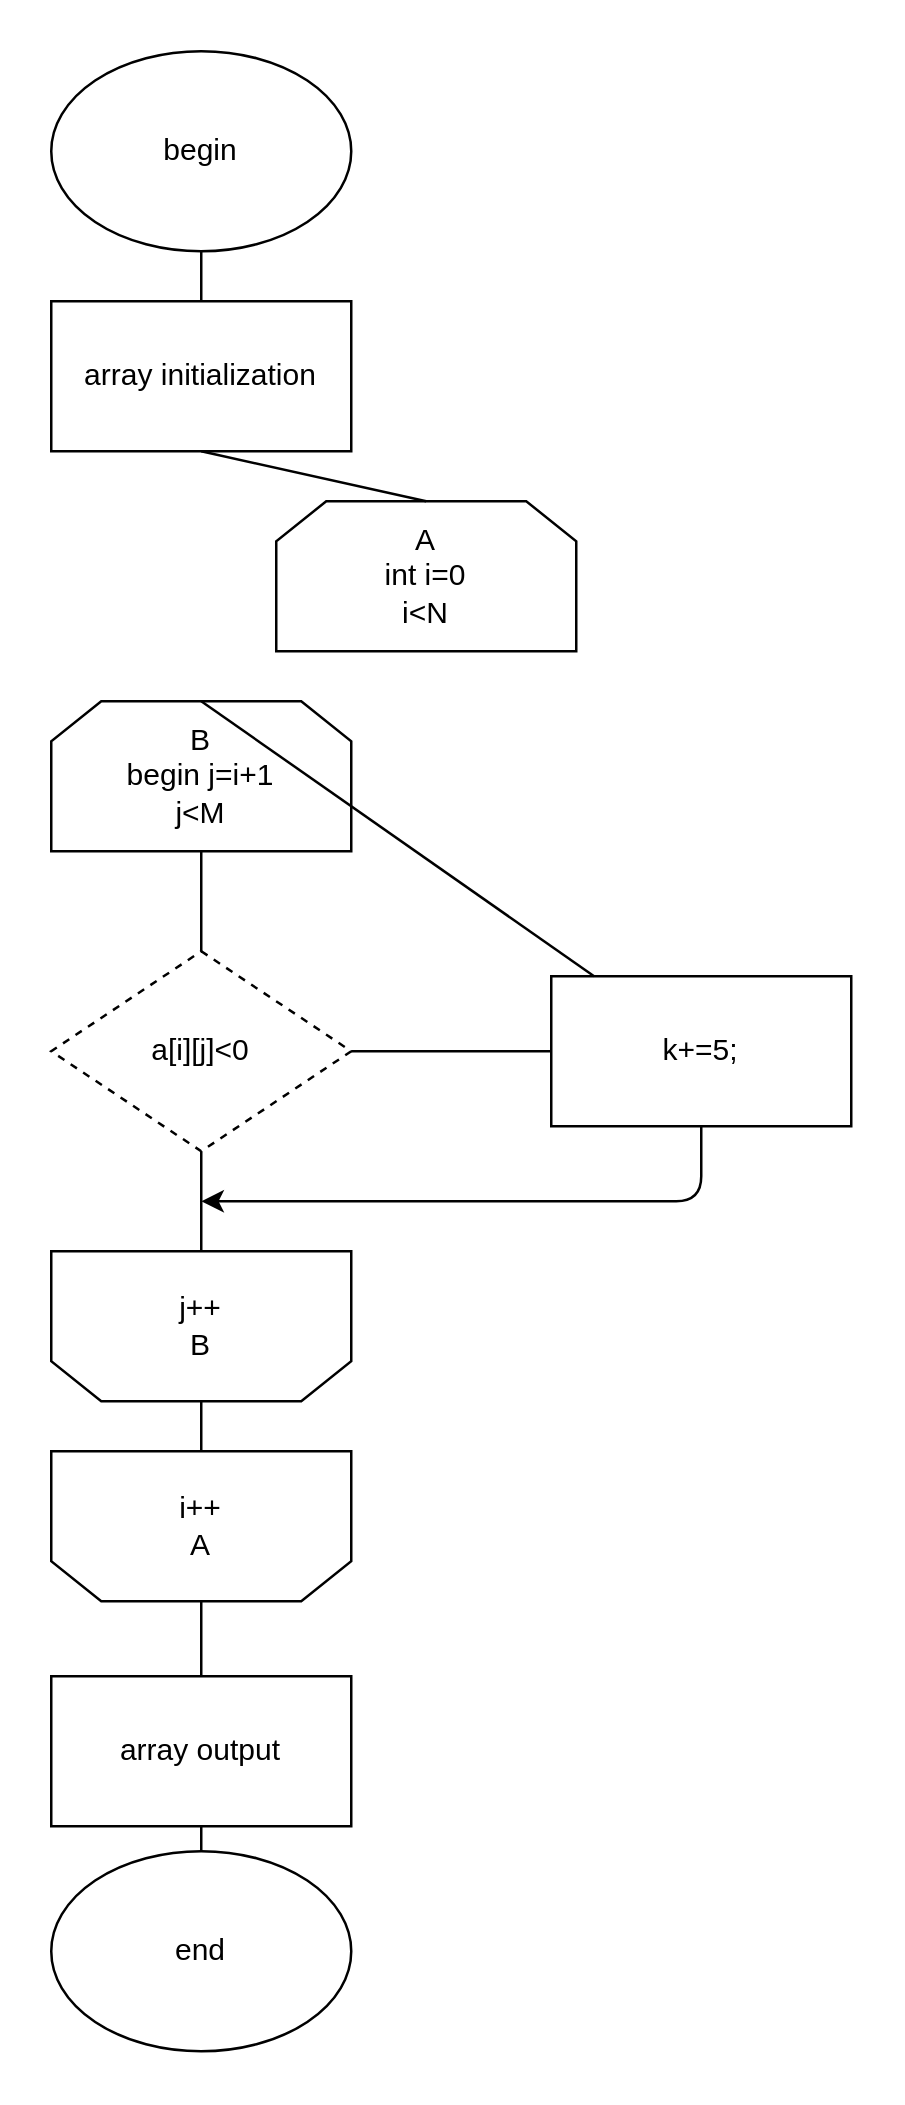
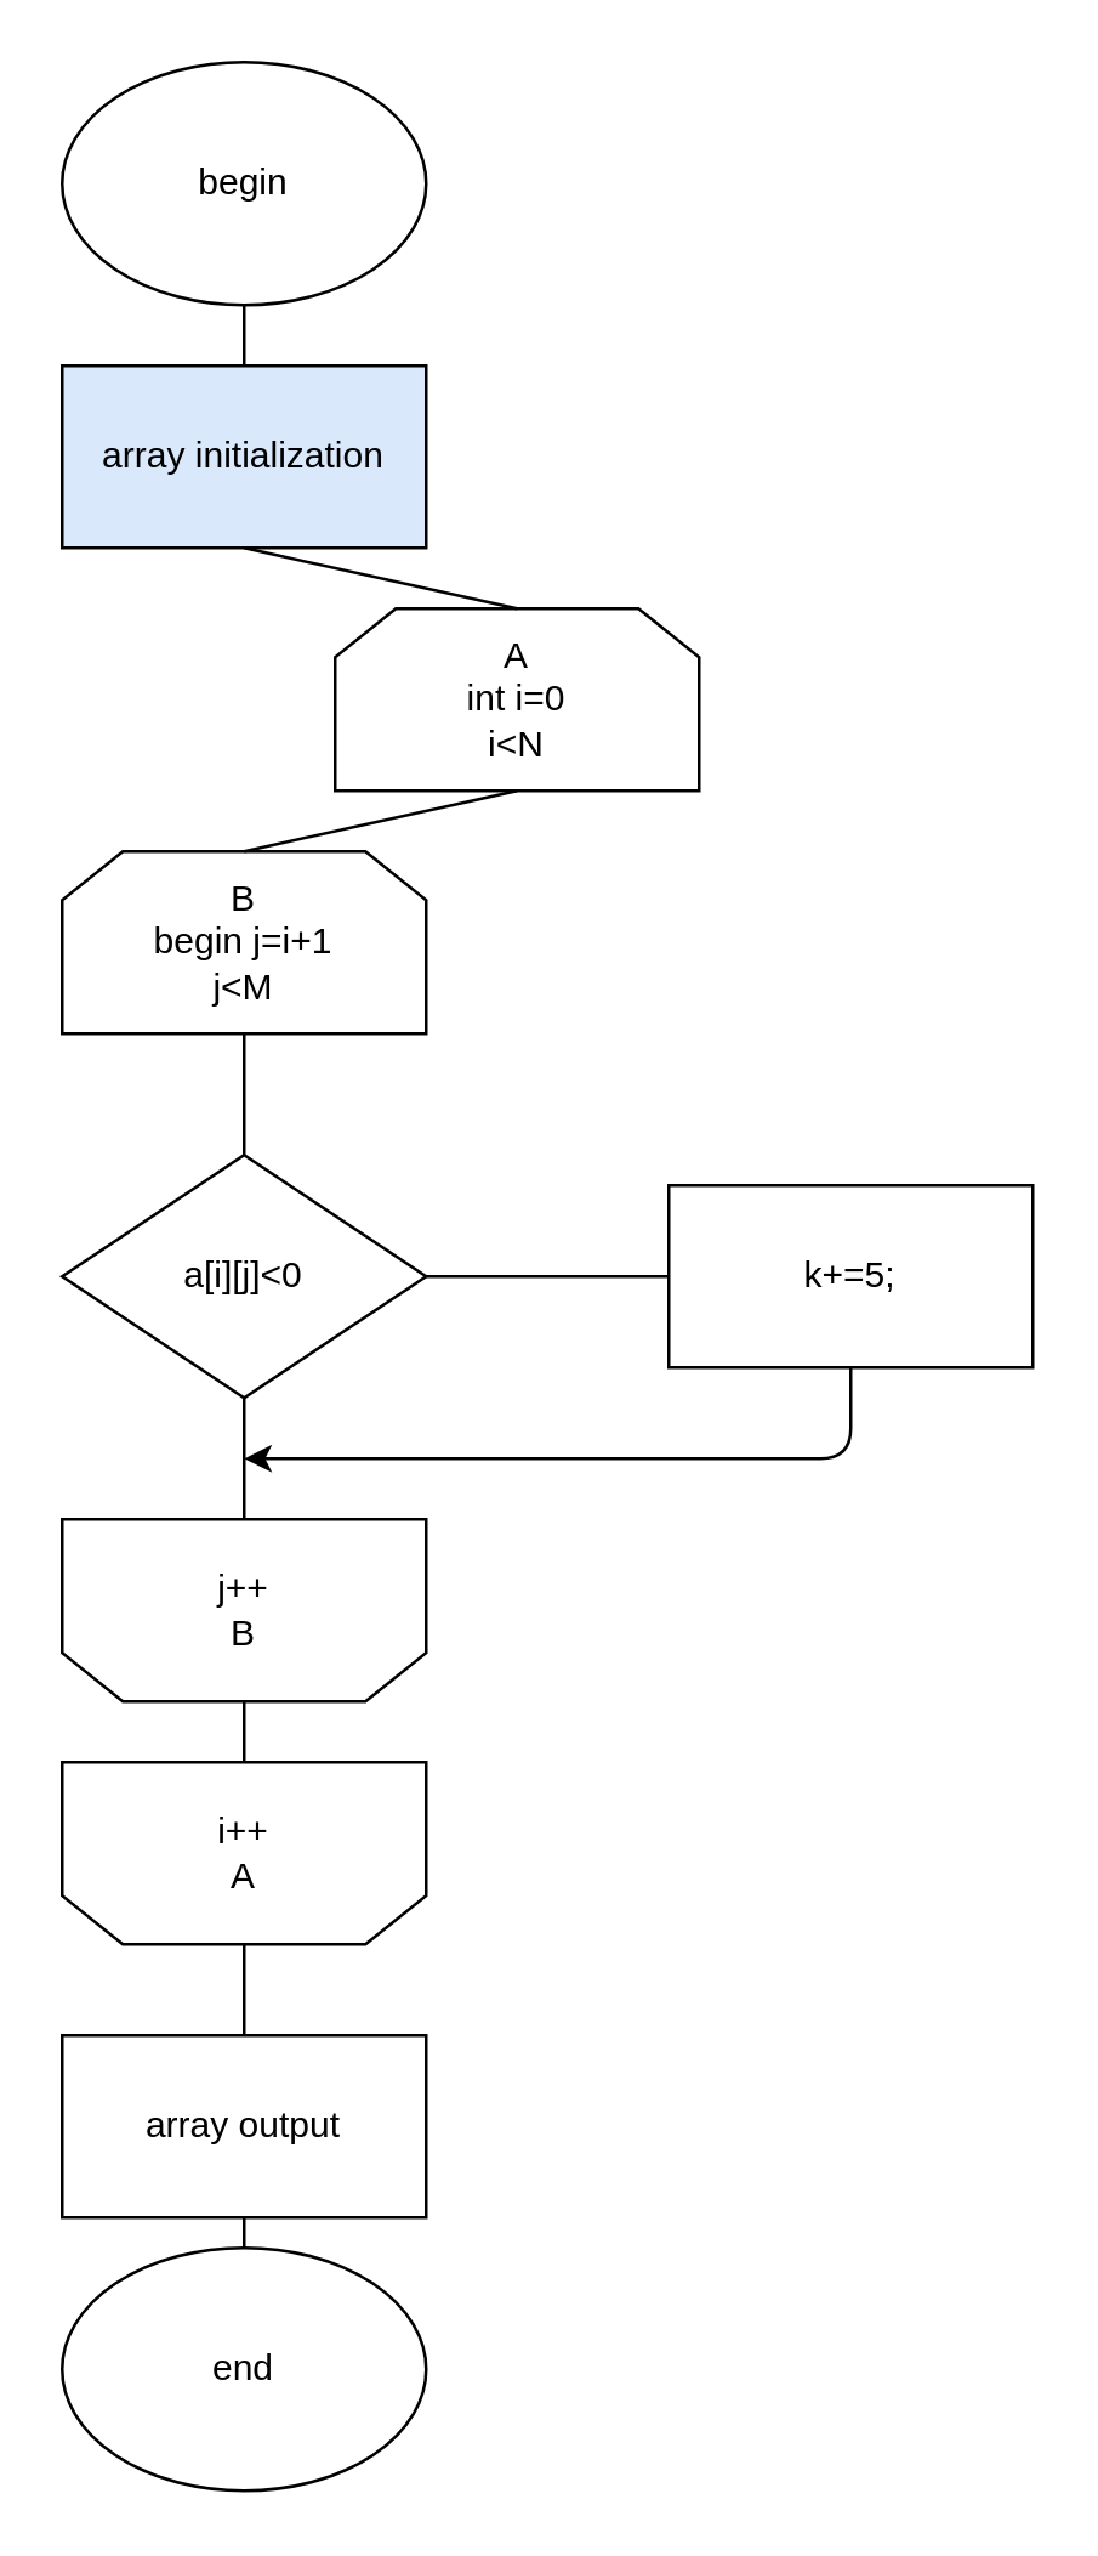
- <mxCell id="3" value="array initialization" style="rounded=0;whiteSpace=wrap;html=1;" vertex="1" parent="1"><mxGeometry x="20" y="120" width="120" height="60" as="geometry" /></mxCell>
+ <mxCell id="3" value="array initialization" style="rounded=0;whiteSpace=wrap;html=1;fillColor=#dae8fc;" vertex="1" parent="1"><mxGeometry x="20" y="120" width="120" height="60" as="geometry" /></mxCell>
- <mxCell id="20" value="" style="endArrow=none;html=1;exitX=0.5;exitY=0;exitDx=0;exitDy=0;" edge="1" parent="1" source="6" target="10"><mxGeometry width="50" height="50" relative="1" as="geometry"><mxPoint x="60" y="290" as="sourcePoint" /><mxPoint x="110" y="240" as="targetPoint" /></mxGeometry></mxCell>
+ <mxCell id="20" value="" style="endArrow=none;html=1;entryX=0.5;entryY=1;entryDx=0;entryDy=0;exitX=0.5;exitY=0;exitDx=0;exitDy=0;" edge="1" parent="1" source="6" target="7"><mxGeometry width="50" height="50" relative="1" as="geometry"><mxPoint x="60" y="290" as="sourcePoint" /><mxPoint x="110" y="240" as="targetPoint" /></mxGeometry></mxCell>
- <mxCell id="8" value="a[i][j]&amp;lt;0" style="rhombus;whiteSpace=wrap;html=1;dashed=1;" vertex="1" parent="1"><mxGeometry x="20" y="380" width="120" height="80" as="geometry" /></mxCell>
+ <mxCell id="8" value="a[i][j]&amp;lt;0" style="rhombus;whiteSpace=wrap;html=1;" vertex="1" parent="1"><mxGeometry x="20" y="380" width="120" height="80" as="geometry" /></mxCell>
